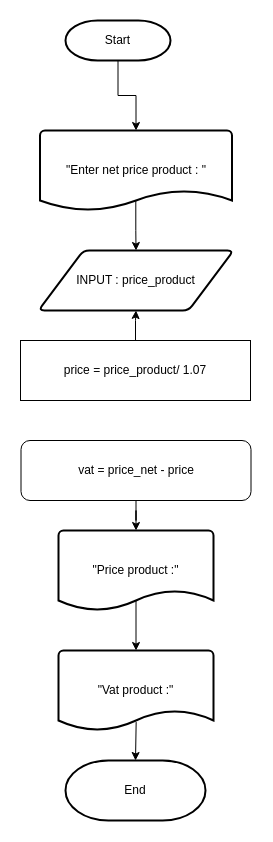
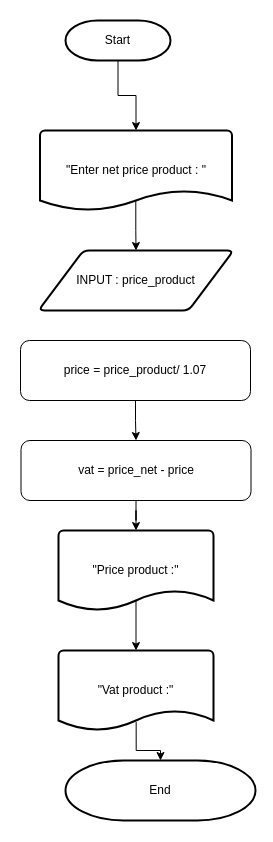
- <mxCell id="9" style="edgeStyle=orthogonalEdgeStyle;rounded=0;orthogonalLoop=1;jettySize=auto;html=1;" edge="1" parent="1" source="10" target="6"><mxGeometry relative="1" as="geometry" /></mxCell>
+ <mxCell id="9" style="edgeStyle=orthogonalEdgeStyle;rounded=0;orthogonalLoop=1;jettySize=auto;html=1;entryX=0.5;entryY=0;entryDx=0;entryDy=0;" edge="1" parent="1" source="10" target="11"><mxGeometry relative="1" as="geometry" /></mxCell>
- <mxCell id="10" value="price = price_product/ 1.07" style="whiteSpace=wrap;html=1;rounded=0;" vertex="1" parent="1"><mxGeometry x="20" y="340" width="230" height="60" as="geometry" /></mxCell>
+ <mxCell id="10" value="price = price_product/ 1.07" style="rounded=1;whiteSpace=wrap;html=1;" vertex="1" parent="1"><mxGeometry x="20" y="340" width="230" height="60" as="geometry" /></mxCell>
- <mxCell id="7" value="End" style="strokeWidth=2;html=1;shape=mxgraph.flowchart.terminator;whiteSpace=wrap;" parent="1" vertex="1"><mxGeometry x="65" y="760" width="140" height="60" as="geometry" /></mxCell>
+ <mxCell id="7" value="End" style="strokeWidth=2;html=1;shape=mxgraph.flowchart.terminator;whiteSpace=wrap;" parent="1" vertex="1"><mxGeometry x="65" y="760" width="190" height="60" as="geometry" /></mxCell>
